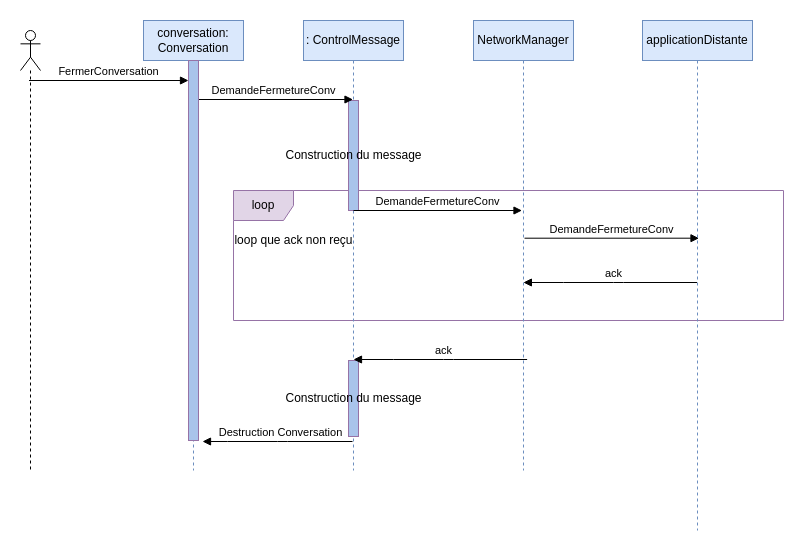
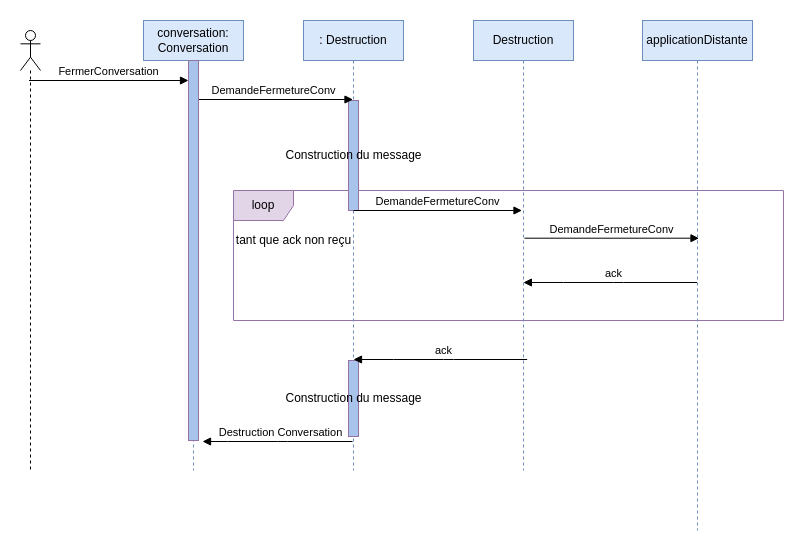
- <mxCell id="5" value=": ControlMessage" style="shape=umlLifeline;perimeter=lifelinePerimeter;whiteSpace=wrap;html=1;container=1;collapsible=0;recursiveResize=0;outlineConnect=0;fillColor=#dae8fc;strokeColor=#6c8ebf;" vertex="1" parent="1"><mxGeometry x="303" y="20" width="100" height="450" as="geometry" /></mxCell>
+ <mxCell id="5" value=": Destruction" style="shape=umlLifeline;perimeter=lifelinePerimeter;whiteSpace=wrap;html=1;container=1;collapsible=0;recursiveResize=0;outlineConnect=0;fillColor=#dae8fc;strokeColor=#6c8ebf;" vertex="1" parent="1"><mxGeometry x="303" y="20" width="100" height="450" as="geometry" /></mxCell>
- <mxCell id="11" value="NetworkManager" style="shape=umlLifeline;perimeter=lifelinePerimeter;whiteSpace=wrap;html=1;container=1;collapsible=0;recursiveResize=0;outlineConnect=0;fillColor=#dae8fc;strokeColor=#6c8ebf;" vertex="1" parent="1"><mxGeometry x="473" y="20" width="100" height="450" as="geometry" /></mxCell>
+ <mxCell id="11" value="Destruction" style="shape=umlLifeline;perimeter=lifelinePerimeter;whiteSpace=wrap;html=1;container=1;collapsible=0;recursiveResize=0;outlineConnect=0;fillColor=#dae8fc;strokeColor=#6c8ebf;" vertex="1" parent="1"><mxGeometry x="473" y="20" width="100" height="450" as="geometry" /></mxCell>
- <mxCell id="10" value="loop que ack non reçu " style="text;html=1;align=center;verticalAlign=middle;resizable=0;points=[];autosize=1;strokeColor=none;fillColor=none;" vertex="1" parent="5"><mxGeometry x="-80" y="205" width="140" height="30" as="geometry" /></mxCell>
+ <mxCell id="10" value="tant que ack non reçu " style="text;html=1;align=center;verticalAlign=middle;resizable=0;points=[];autosize=1;strokeColor=none;fillColor=none;" vertex="1" parent="5"><mxGeometry x="-80" y="205" width="140" height="30" as="geometry" /></mxCell>
